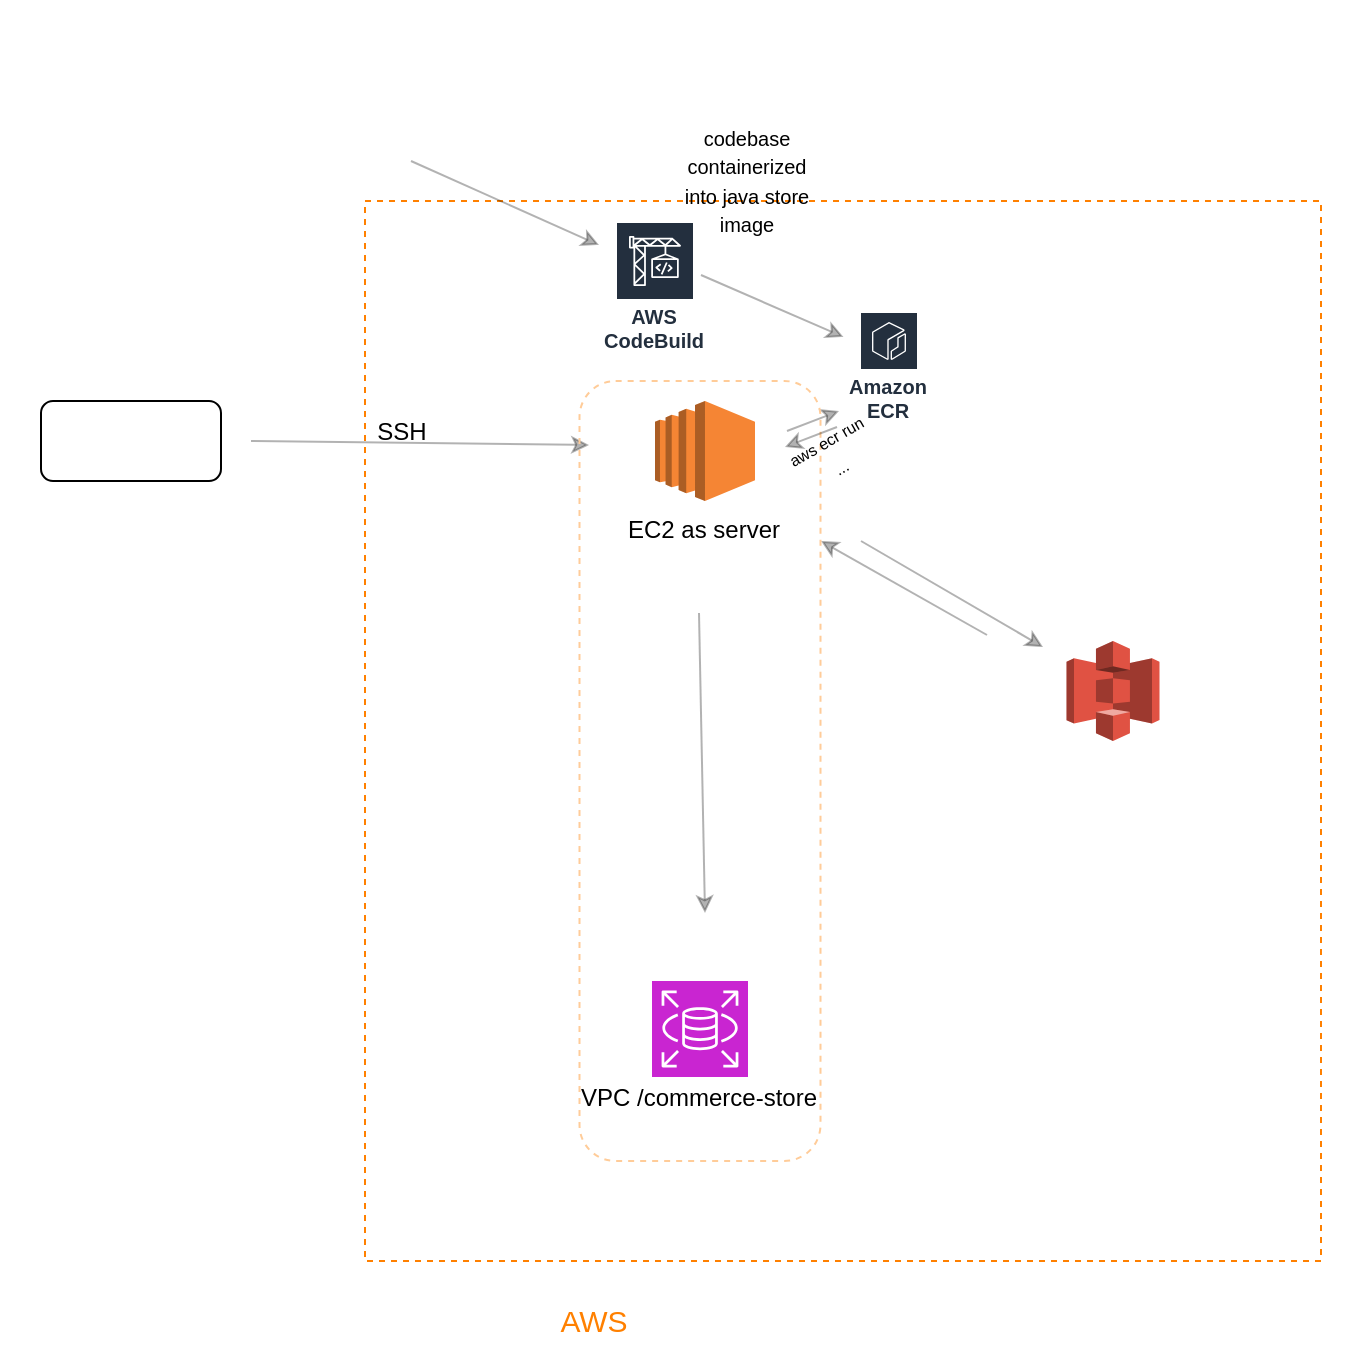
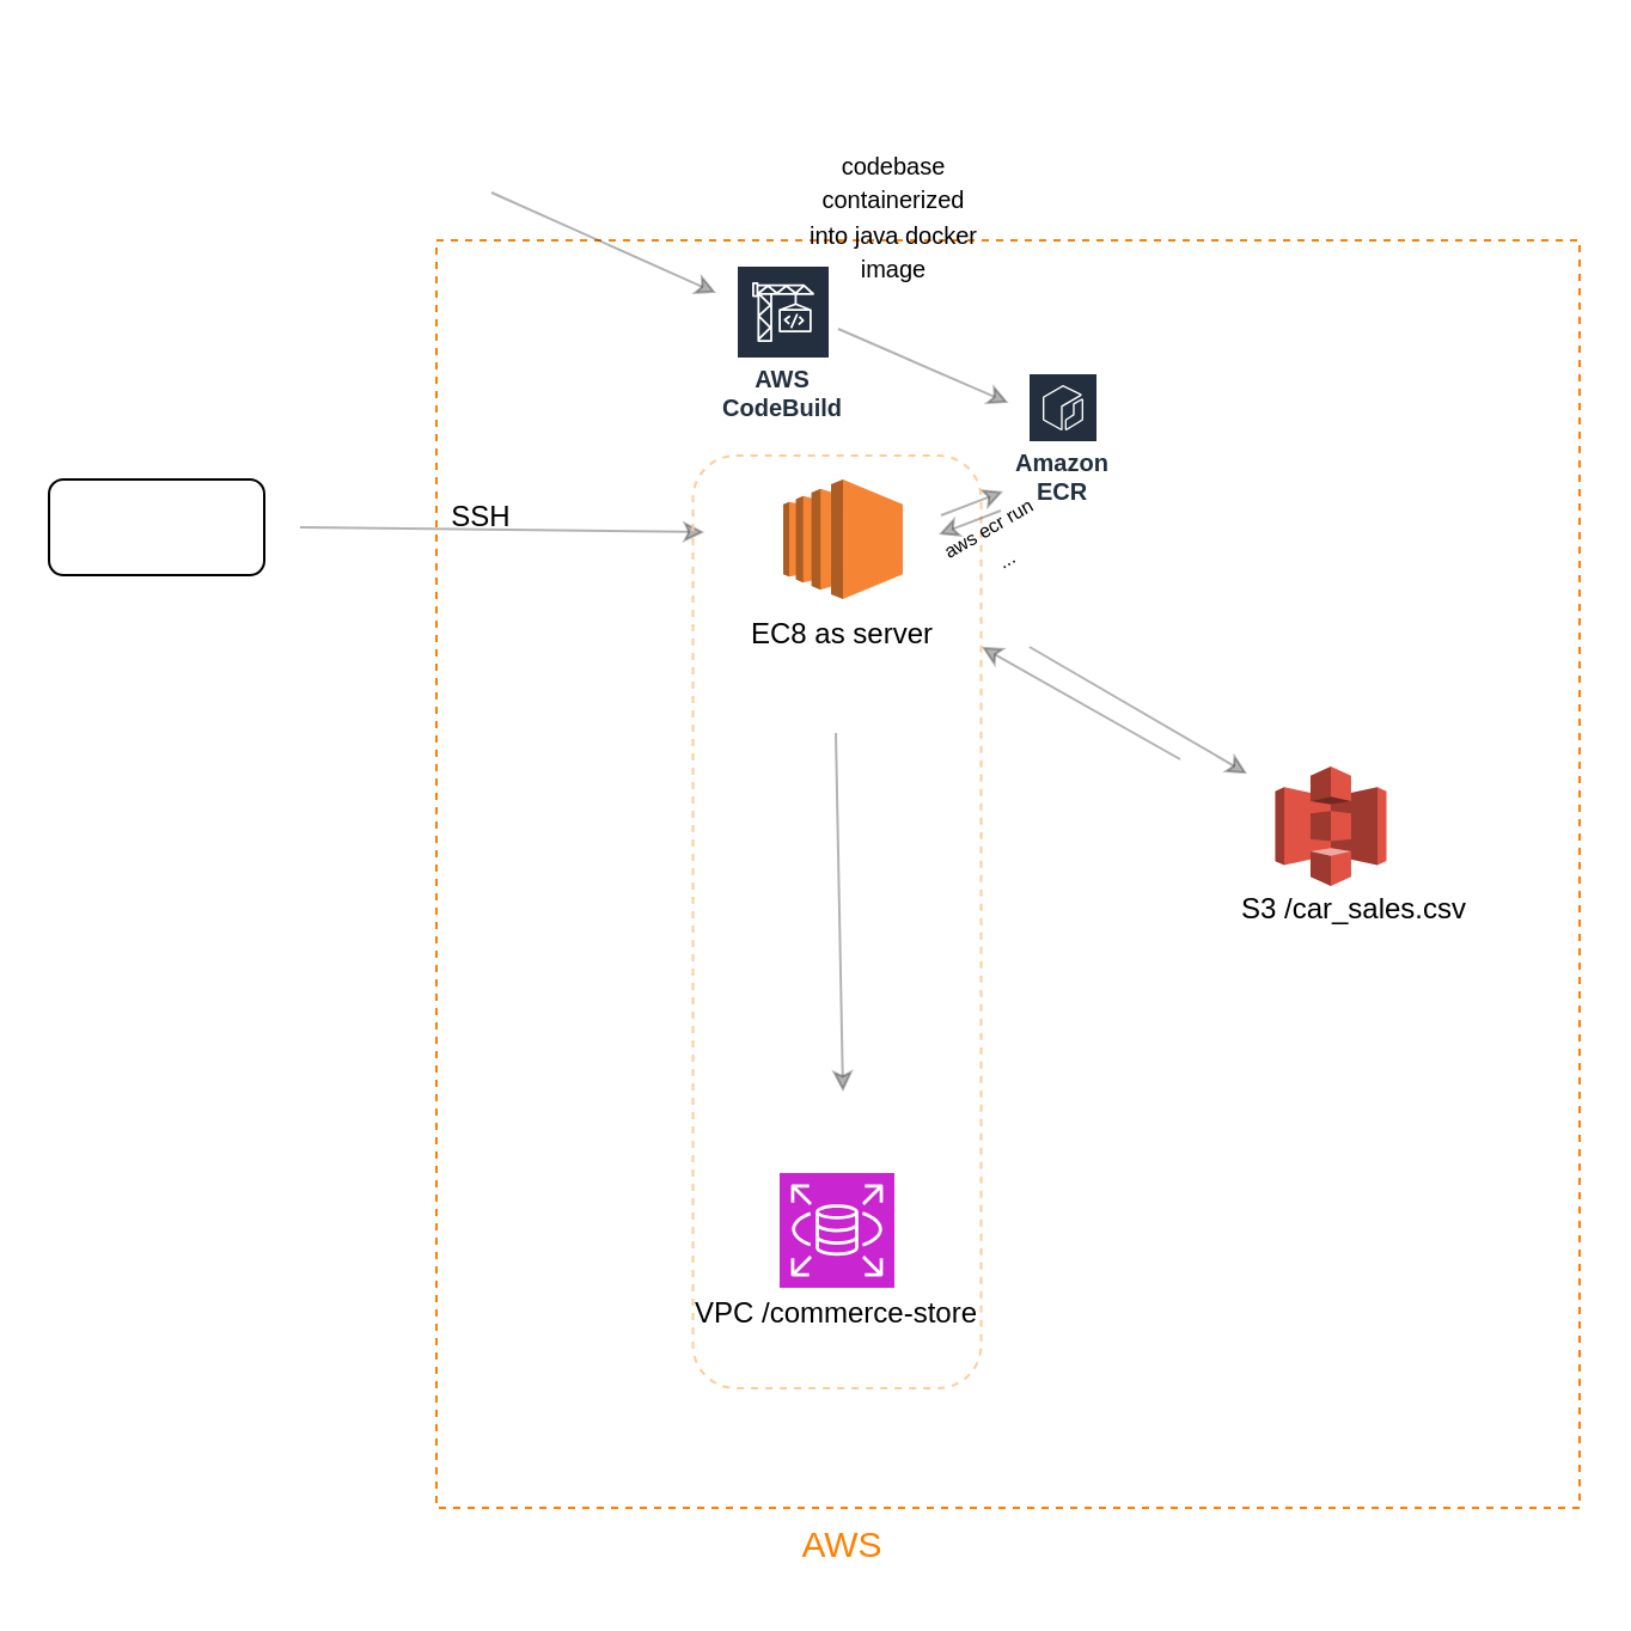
- <mxCell id="26" value="&lt;font style=&quot;font-size: 10px;&quot;&gt;codebase containerized into java store image&lt;/font&gt;" style="text;html=1;strokeColor=none;fillColor=none;align=center;verticalAlign=middle;whiteSpace=wrap;rounded=0;spacing=2;strokeWidth=1;" vertex="1" parent="1"><mxGeometry x="336.75" y="70" width="73" height="40" as="geometry" /></mxCell>
+ <mxCell id="26" value="&lt;font style=&quot;font-size: 10px;&quot;&gt;codebase containerized into java docker image&lt;/font&gt;" style="text;html=1;strokeColor=none;fillColor=none;align=center;verticalAlign=middle;whiteSpace=wrap;rounded=0;spacing=2;strokeWidth=1;" vertex="1" parent="1"><mxGeometry x="336.75" y="70" width="73" height="40" as="geometry" /></mxCell>
- <mxCell id="16" value="EC2 as server" style="text;html=1;strokeColor=none;fillColor=none;align=center;verticalAlign=middle;whiteSpace=wrap;rounded=0;" parent="1" vertex="1"><mxGeometry x="307" y="260" width="90" height="10" as="geometry" /></mxCell>
+ <mxCell id="16" value="EC8 as server" style="text;html=1;strokeColor=none;fillColor=none;align=center;verticalAlign=middle;whiteSpace=wrap;rounded=0;" parent="1" vertex="1"><mxGeometry x="307" y="260" width="90" height="10" as="geometry" /></mxCell>
+ <mxCell id="11" value="S3 /car_sales.csv" style="text;html=1;strokeColor=none;fillColor=none;align=center;verticalAlign=middle;whiteSpace=wrap;rounded=0;" parent="9" vertex="1"><mxGeometry y="50" width="110" height="20" as="geometry" /></mxCell>
- <mxCell id="3" value="&lt;font color=&quot;#ff8000&quot; style=&quot;font-size: 15px;&quot;&gt;AWS&lt;/font&gt;" style="text;html=1;strokeColor=none;fillColor=none;align=center;verticalAlign=middle;whiteSpace=wrap;rounded=0;fontSize=15;" parent="1" vertex="1"><mxGeometry x="267" y="645" width="60" height="30" as="geometry" /></mxCell>
+ <mxCell id="3" value="&lt;font color=&quot;#ff8000&quot; style=&quot;font-size: 15px;&quot;&gt;AWS&lt;/font&gt;" style="text;html=1;strokeColor=none;fillColor=none;align=center;verticalAlign=middle;whiteSpace=wrap;rounded=0;fontSize=15;" parent="1" vertex="1"><mxGeometry x="322" y="630" width="60" height="30" as="geometry" /></mxCell>
